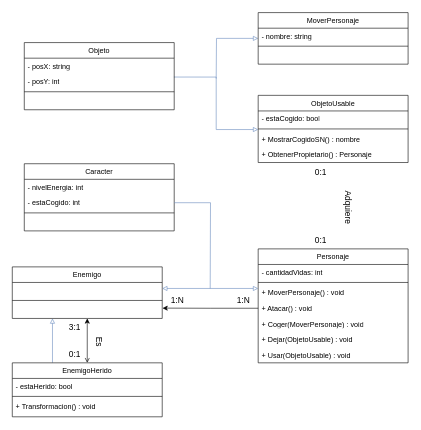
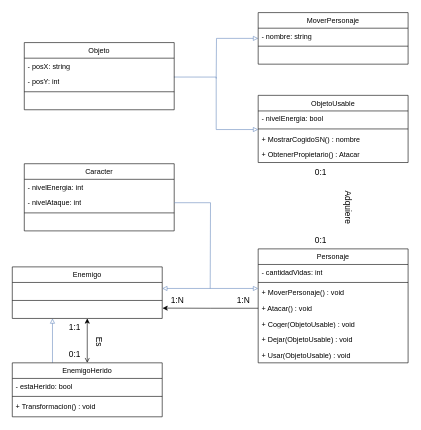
- <mxCell id="18" value="- estaCogido: bool" style="text;strokeColor=none;fillColor=none;align=left;verticalAlign=top;spacingLeft=4;spacingRight=4;overflow=hidden;rotatable=0;points=[[0,0.5],[1,0.5]];portConstraint=eastwest;whiteSpace=wrap;html=1;" parent="17" vertex="1"><mxGeometry y="26" width="250" height="26" as="geometry" /></mxCell>
+ <mxCell id="18" value="- nivelEnergia: bool" style="text;strokeColor=none;fillColor=none;align=left;verticalAlign=top;spacingLeft=4;spacingRight=4;overflow=hidden;rotatable=0;points=[[0,0.5],[1,0.5]];portConstraint=eastwest;whiteSpace=wrap;html=1;" parent="17" vertex="1"><mxGeometry y="26" width="250" height="26" as="geometry" /></mxCell>
- <mxCell id="21" value="+ ObtenerPropietario() : Personaje" style="text;strokeColor=none;fillColor=none;align=left;verticalAlign=top;spacingLeft=4;spacingRight=4;overflow=hidden;rotatable=0;points=[[0,0.5],[1,0.5]];portConstraint=eastwest;whiteSpace=wrap;html=1;" parent="17" vertex="1"><mxGeometry y="86" width="250" height="26" as="geometry" /></mxCell>
+ <mxCell id="21" value="+ ObtenerPropietario() : Atacar" style="text;strokeColor=none;fillColor=none;align=left;verticalAlign=top;spacingLeft=4;spacingRight=4;overflow=hidden;rotatable=0;points=[[0,0.5],[1,0.5]];portConstraint=eastwest;whiteSpace=wrap;html=1;" parent="17" vertex="1"><mxGeometry y="86" width="250" height="26" as="geometry" /></mxCell>
- <mxCell id="39" value="- estaCogido: int" style="text;strokeColor=none;fillColor=none;align=left;verticalAlign=top;spacingLeft=4;spacingRight=4;overflow=hidden;rotatable=0;points=[[0,0.5],[1,0.5]];portConstraint=eastwest;whiteSpace=wrap;html=1;" vertex="1" parent="36"><mxGeometry y="52" width="250" height="26" as="geometry" /></mxCell>
+ <mxCell id="39" value="- nivelAtaque: int" style="text;strokeColor=none;fillColor=none;align=left;verticalAlign=top;spacingLeft=4;spacingRight=4;overflow=hidden;rotatable=0;points=[[0,0.5],[1,0.5]];portConstraint=eastwest;whiteSpace=wrap;html=1;" vertex="1" parent="36"><mxGeometry y="52" width="250" height="26" as="geometry" /></mxCell>
- <mxCell id="7" value="+ Coger(MoverPersonaje) : void" style="text;strokeColor=none;fillColor=none;align=left;verticalAlign=top;spacingLeft=4;spacingRight=4;overflow=hidden;rotatable=0;points=[[0,0.5],[1,0.5]];portConstraint=eastwest;whiteSpace=wrap;html=1;" parent="2" vertex="1"><mxGeometry y="112" width="250" height="26" as="geometry" /></mxCell>
+ <mxCell id="7" value="+ Coger(ObjetoUsable) : void" style="text;strokeColor=none;fillColor=none;align=left;verticalAlign=top;spacingLeft=4;spacingRight=4;overflow=hidden;rotatable=0;points=[[0,0.5],[1,0.5]];portConstraint=eastwest;whiteSpace=wrap;html=1;" parent="2" vertex="1"><mxGeometry y="112" width="250" height="26" as="geometry" /></mxCell>
- <mxCell id="50" value="3:1" style="text;html=1;align=center;verticalAlign=middle;resizable=0;points=[];autosize=1;strokeColor=none;fillColor=none;fontSize=14;" vertex="1" parent="1"><mxGeometry x="104" y="530" width="40" height="30" as="geometry" /></mxCell>
+ <mxCell id="50" value="1:1" style="text;html=1;align=center;verticalAlign=middle;resizable=0;points=[];autosize=1;strokeColor=none;fillColor=none;fontSize=14;" vertex="1" parent="1"><mxGeometry x="104" y="530" width="40" height="30" as="geometry" /></mxCell>
